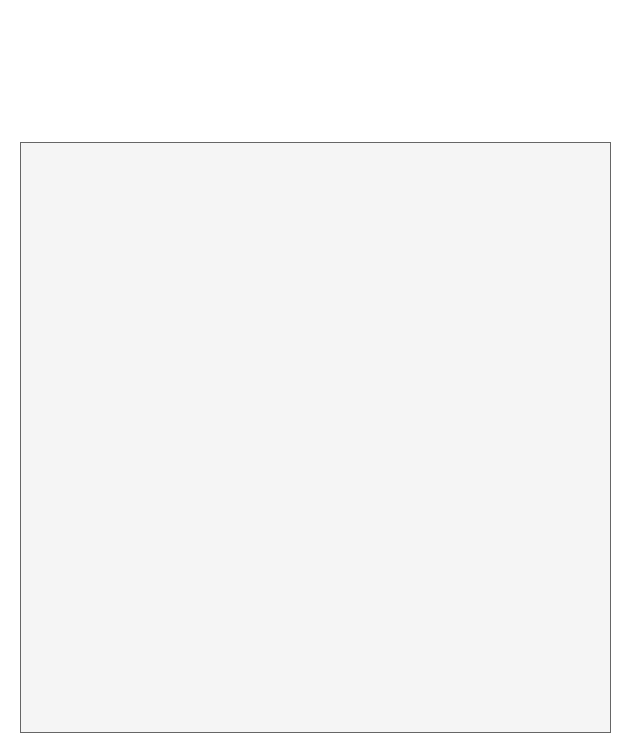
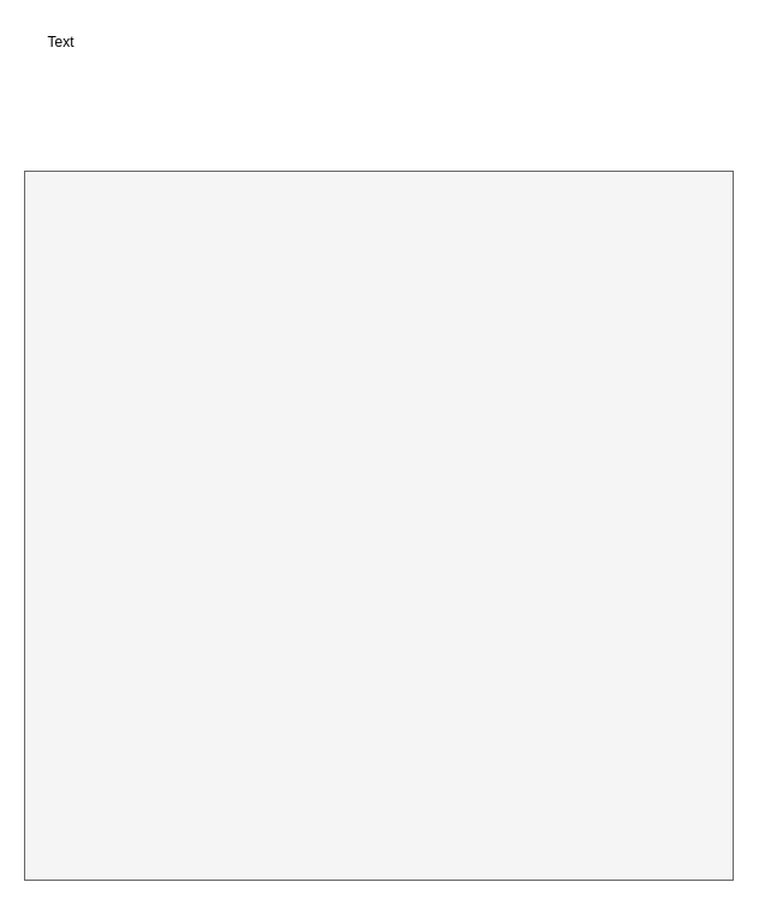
+ <mxCell id="3" value="Text" style="text;html=1;align=center;verticalAlign=middle;resizable=0;points=[];autosize=1;strokeColor=none;fillColor=none;" vertex="1" parent="1"><mxGeometry x="25" y="20" width="50" height="30" as="geometry" /></mxCell>
